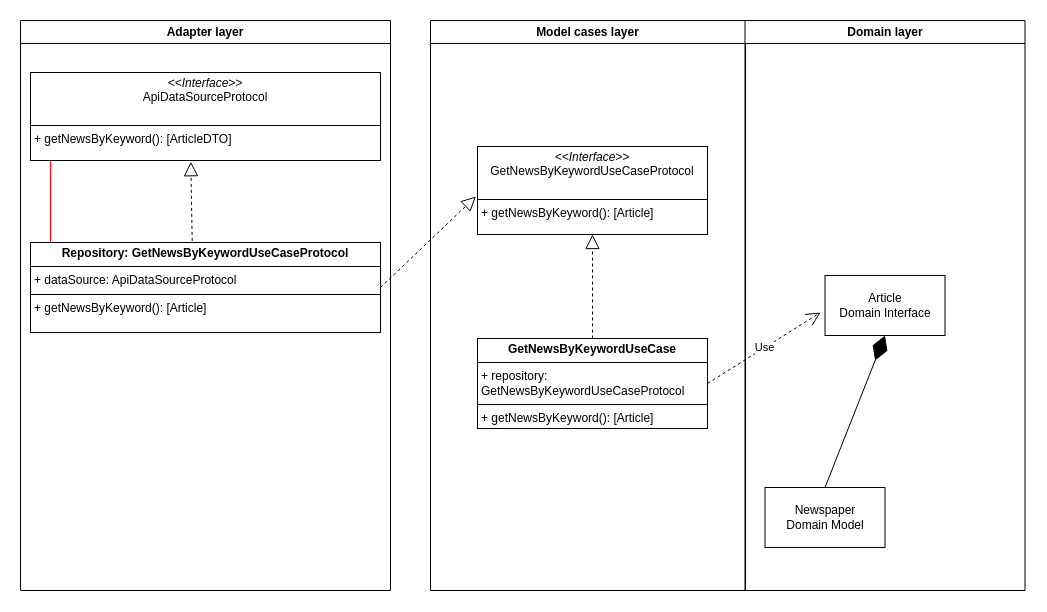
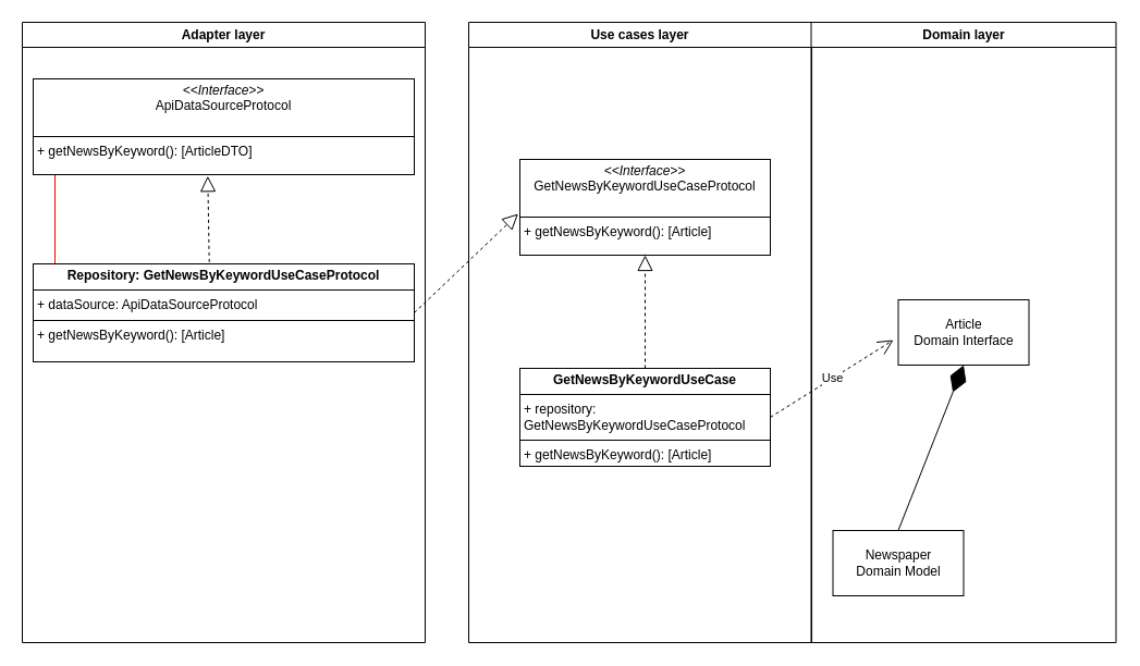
- <mxCell id="7" value="Model cases layer" style="swimlane;whiteSpace=wrap" parent="1" vertex="1"><mxGeometry x="430" y="20" width="315" height="570" as="geometry" /></mxCell>
+ <mxCell id="7" value="Use cases layer" style="swimlane;whiteSpace=wrap" parent="1" vertex="1"><mxGeometry x="430" y="20" width="315" height="570" as="geometry" /></mxCell>
